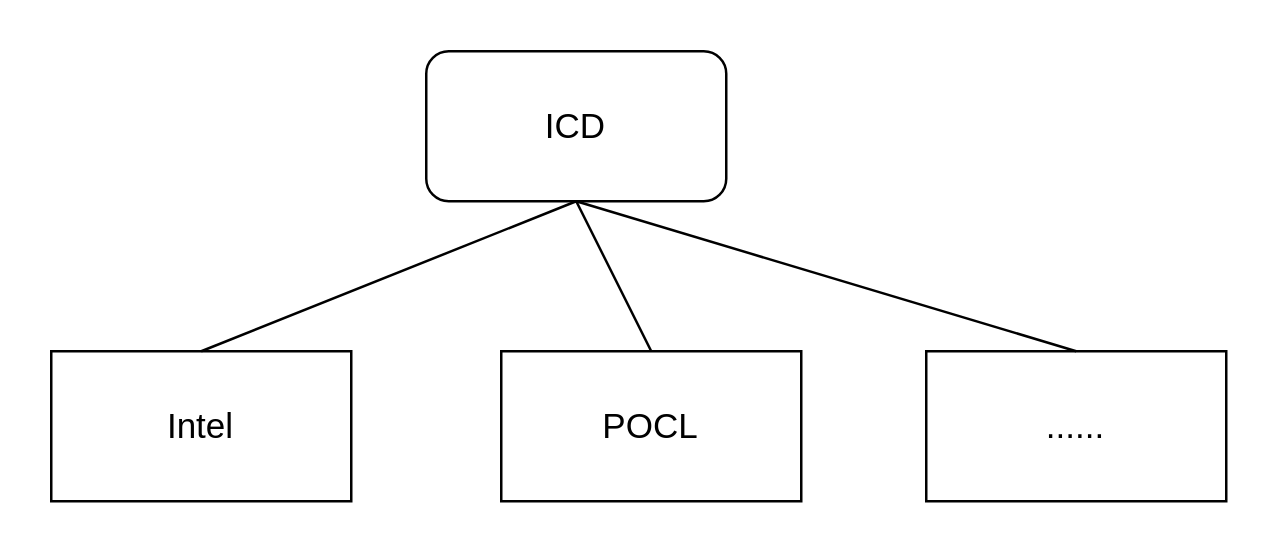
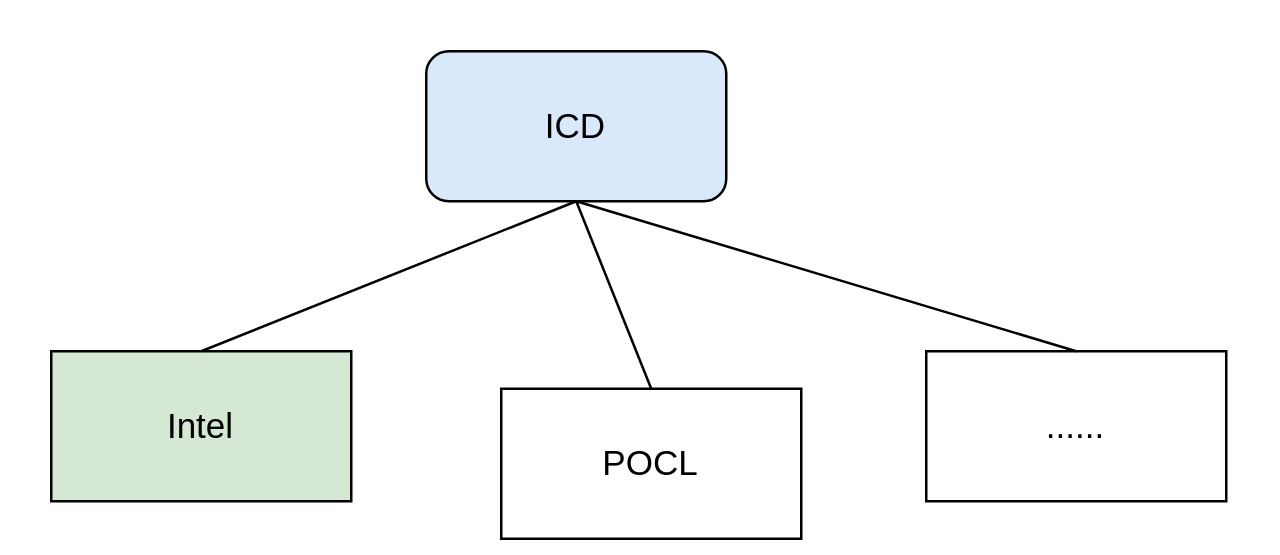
- <mxCell id="2" value="&lt;font style=&quot;font-size: 14px;&quot;&gt;ICD&lt;/font&gt;" style="rounded=1;whiteSpace=wrap;html=1;" vertex="1" parent="1"><mxGeometry x="170" y="20" width="120" height="60" as="geometry" /></mxCell>
+ <mxCell id="2" value="&lt;font style=&quot;font-size: 14px;&quot;&gt;ICD&lt;/font&gt;" style="rounded=1;whiteSpace=wrap;html=1;fillColor=#dae8fc;" vertex="1" parent="1"><mxGeometry x="170" y="20" width="120" height="60" as="geometry" /></mxCell>
- <mxCell id="3" value="&lt;font style=&quot;font-size: 14px;&quot;&gt;Intel&lt;/font&gt;" style="rounded=0;whiteSpace=wrap;html=1;" vertex="1" parent="1"><mxGeometry x="20" y="140" width="120" height="60" as="geometry" /></mxCell>
+ <mxCell id="3" value="&lt;font style=&quot;font-size: 14px;&quot;&gt;Intel&lt;/font&gt;" style="rounded=0;whiteSpace=wrap;html=1;fillColor=#d5e8d4;" vertex="1" parent="1"><mxGeometry x="20" y="140" width="120" height="60" as="geometry" /></mxCell>
- <mxCell id="4" value="&lt;font style=&quot;font-size: 14px;&quot;&gt;POCL&lt;/font&gt;" style="rounded=0;whiteSpace=wrap;html=1;" vertex="1" parent="1"><mxGeometry x="200" y="140" width="120" height="60" as="geometry" /></mxCell>
+ <mxCell id="4" value="&lt;font style=&quot;font-size: 14px;&quot;&gt;POCL&lt;/font&gt;" style="rounded=0;whiteSpace=wrap;html=1;" vertex="1" parent="1"><mxGeometry x="200" y="155" width="120" height="60" as="geometry" /></mxCell>
